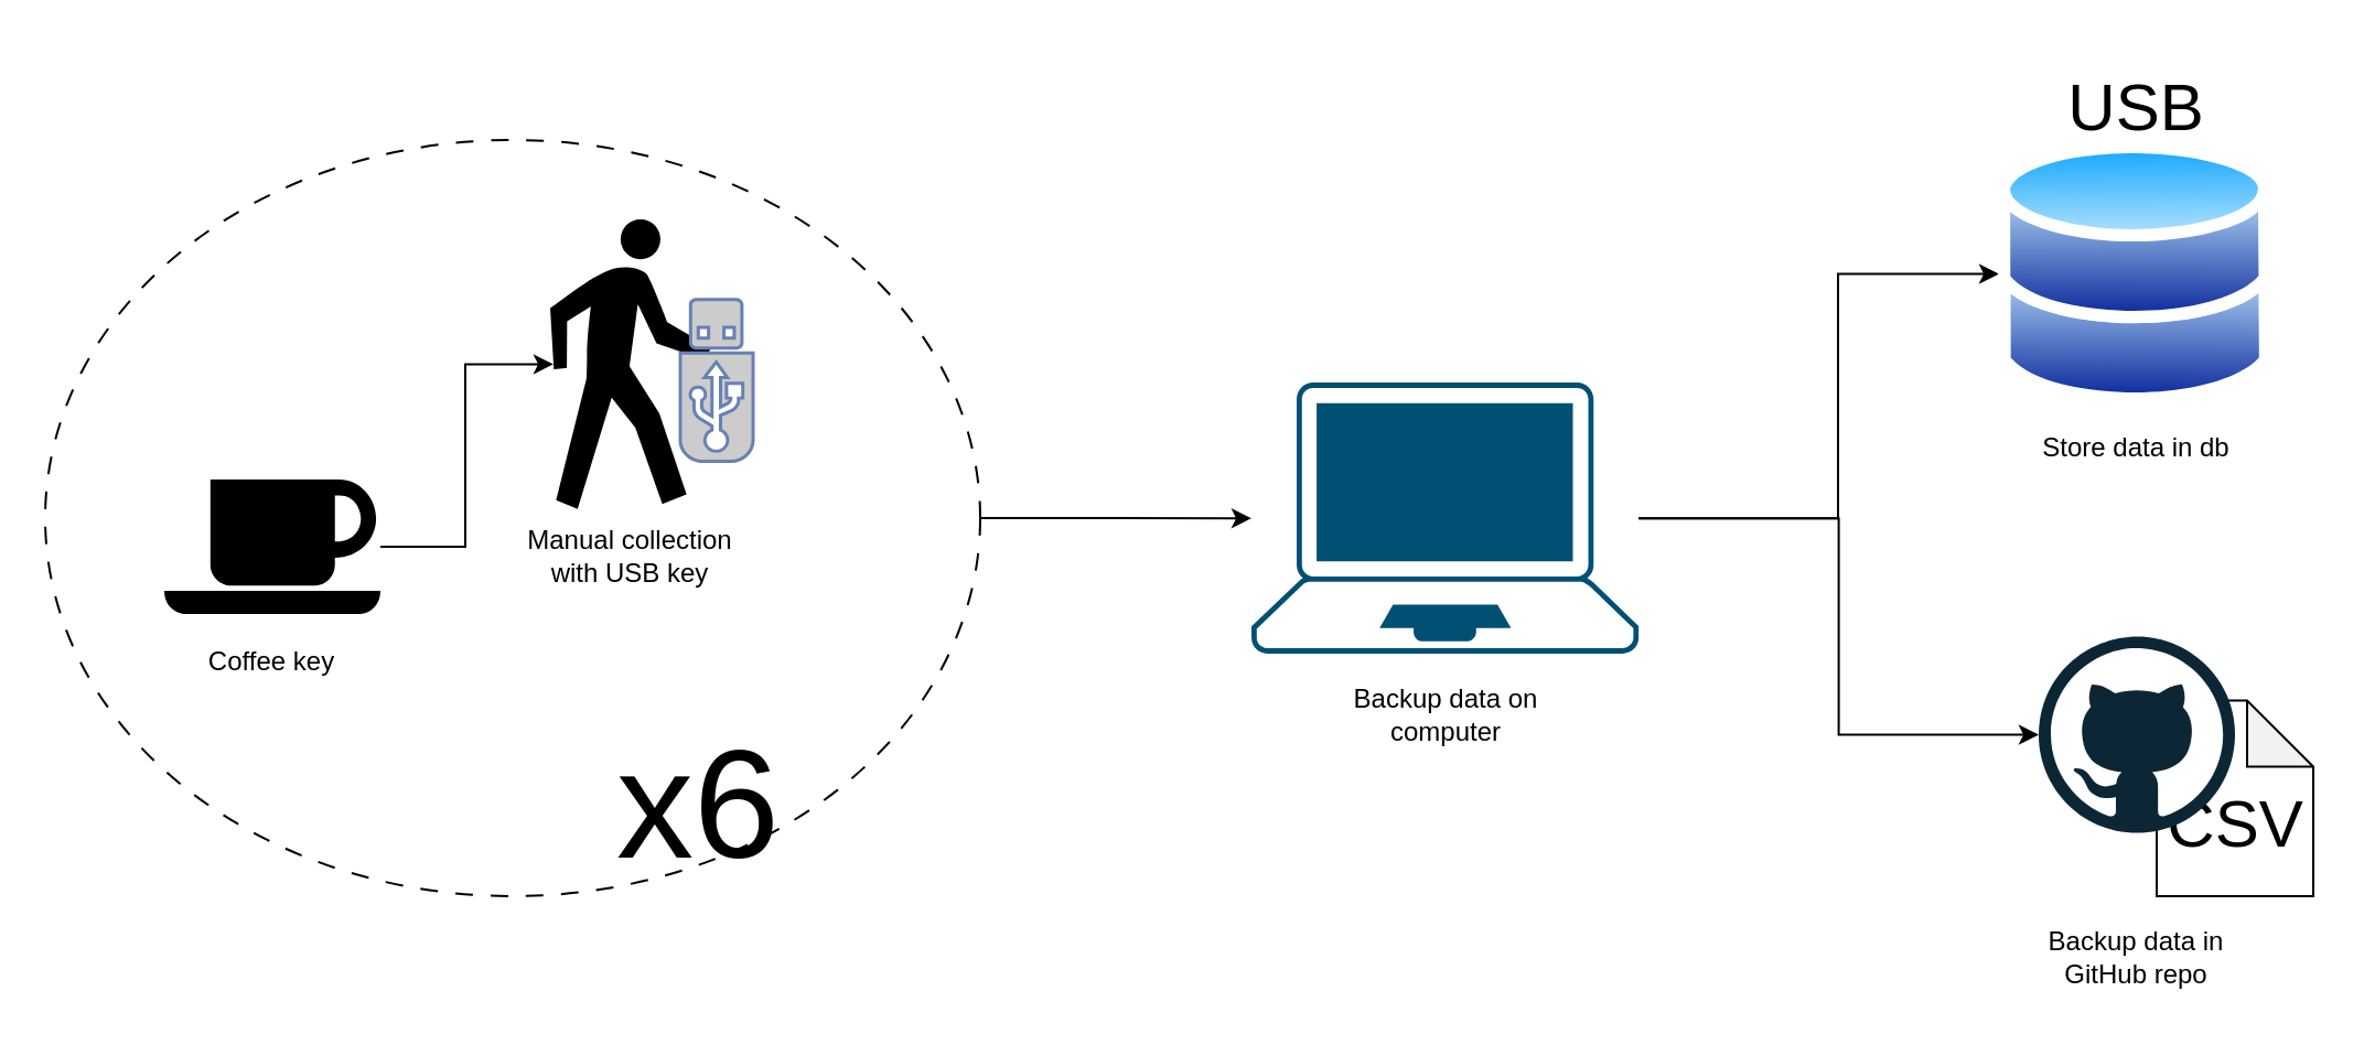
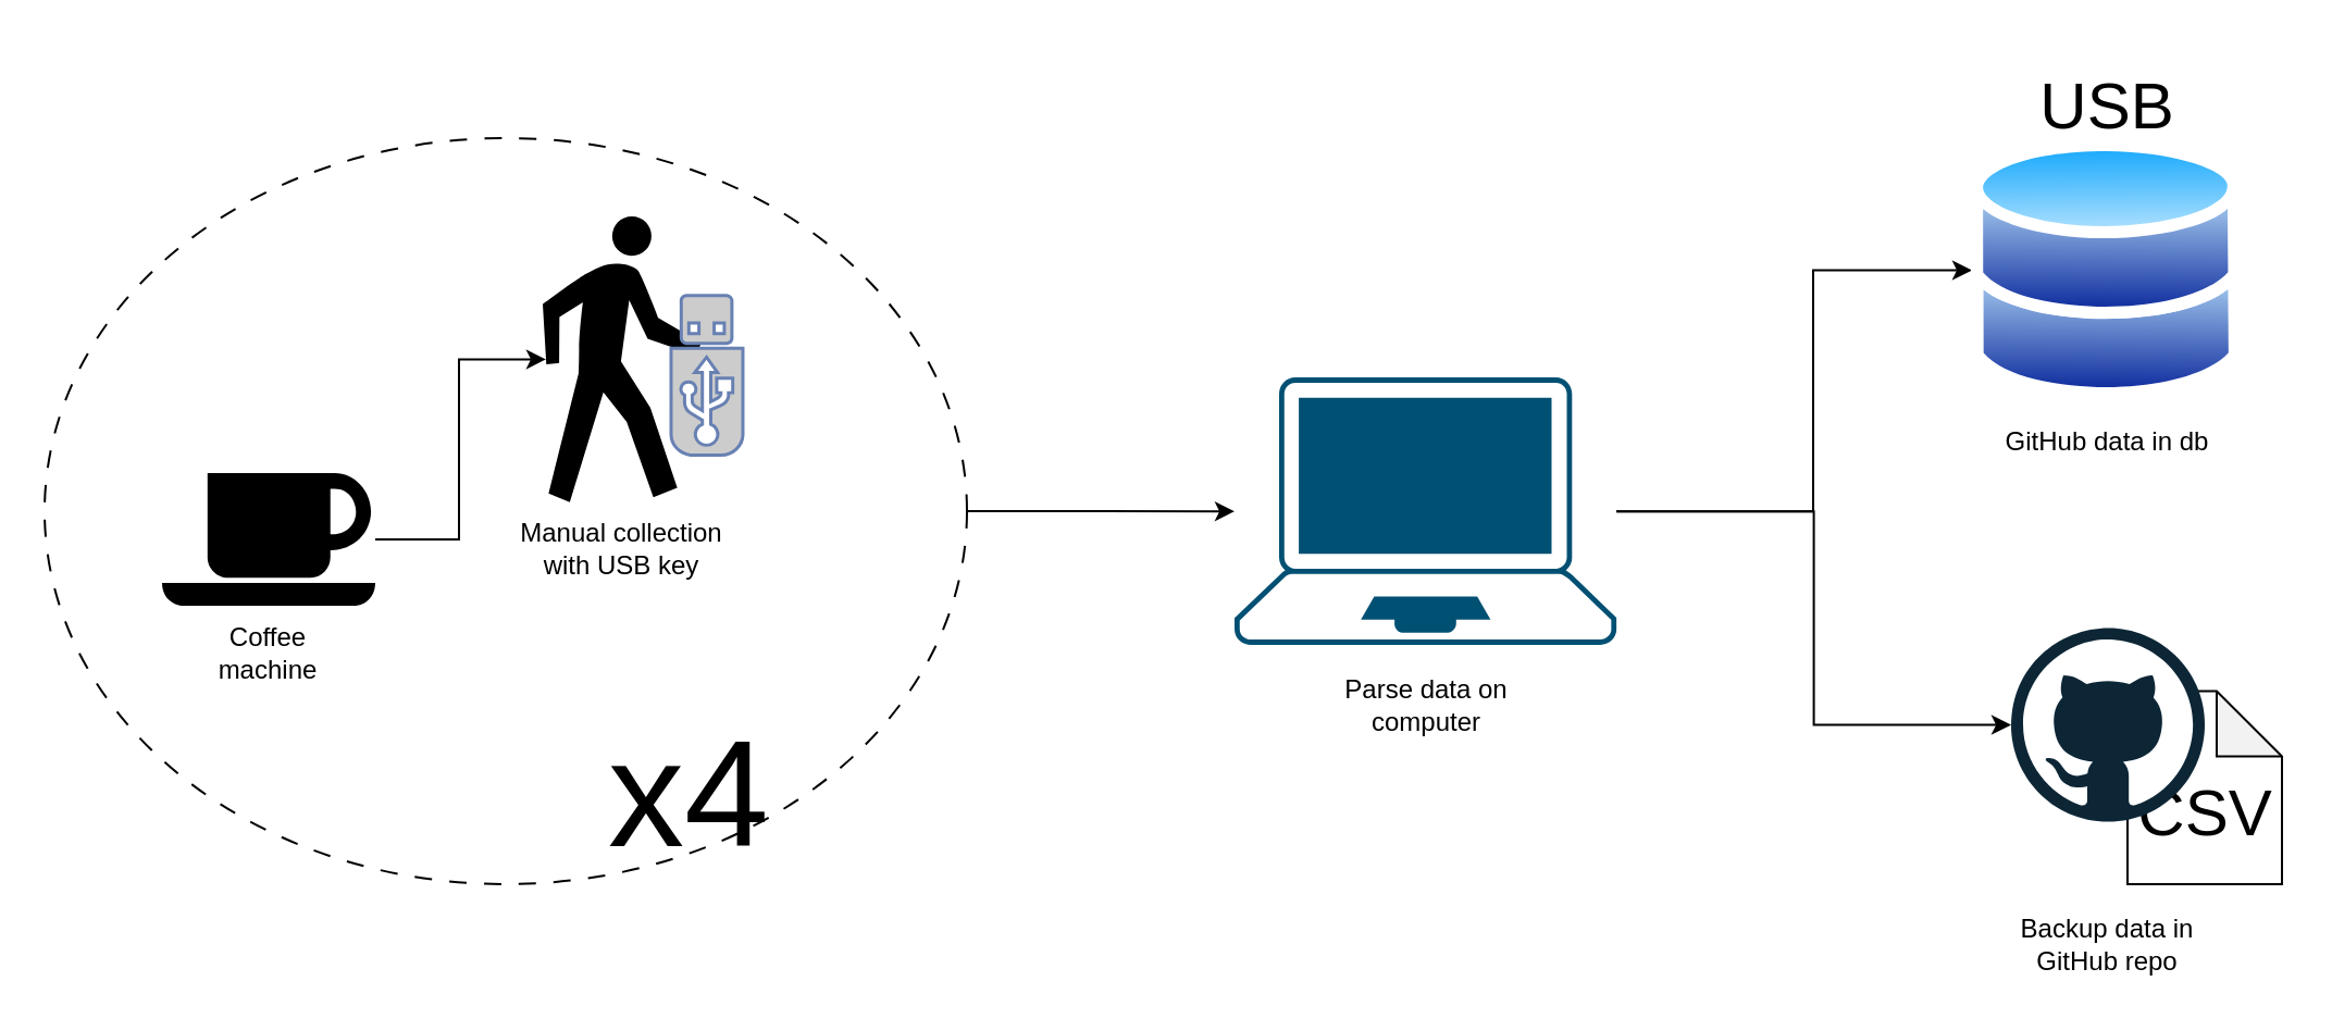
- <mxCell id="19" value="Store data in db" style="text;html=1;align=center;verticalAlign=middle;whiteSpace=wrap;rounded=0;" vertex="1" parent="1"><mxGeometry x="918.75" y="184.52" width="98.5" height="36" as="geometry" /></mxCell>
+ <mxCell id="19" value="GitHub data in db" style="text;html=1;align=center;verticalAlign=middle;whiteSpace=wrap;rounded=0;" vertex="1" parent="1"><mxGeometry x="918.75" y="184.52" width="98.5" height="36" as="geometry" /></mxCell>
- <mxCell id="11" value="Coffee key" style="text;html=1;align=center;verticalAlign=middle;whiteSpace=wrap;rounded=0;" vertex="1" parent="1"><mxGeometry x="93" y="285" width="60" height="30" as="geometry" /></mxCell>
+ <mxCell id="11" value="Coffee machine" style="text;html=1;align=center;verticalAlign=middle;whiteSpace=wrap;rounded=0;" vertex="1" parent="1"><mxGeometry x="93" y="285" width="60" height="30" as="geometry" /></mxCell>
- <mxCell id="16" value="Backup data on computer" style="text;html=1;align=center;verticalAlign=middle;whiteSpace=wrap;rounded=0;" vertex="1" parent="1"><mxGeometry x="605.53" y="306" width="98.5" height="36" as="geometry" /></mxCell>
+ <mxCell id="16" value="Parse data on computer" style="text;html=1;align=center;verticalAlign=middle;whiteSpace=wrap;rounded=0;" vertex="1" parent="1"><mxGeometry x="605.53" y="306" width="98.5" height="36" as="geometry" /></mxCell>
- <mxCell id="13" value="x6" style="text;html=1;align=center;verticalAlign=middle;whiteSpace=wrap;rounded=0;fontSize=70;" vertex="1" parent="1"><mxGeometry x="280" y="336" width="73" height="56" as="geometry" /></mxCell>
+ <mxCell id="13" value="x4" style="text;html=1;align=center;verticalAlign=middle;whiteSpace=wrap;rounded=0;fontSize=70;" vertex="1" parent="1"><mxGeometry x="280" y="336" width="73" height="56" as="geometry" /></mxCell>
